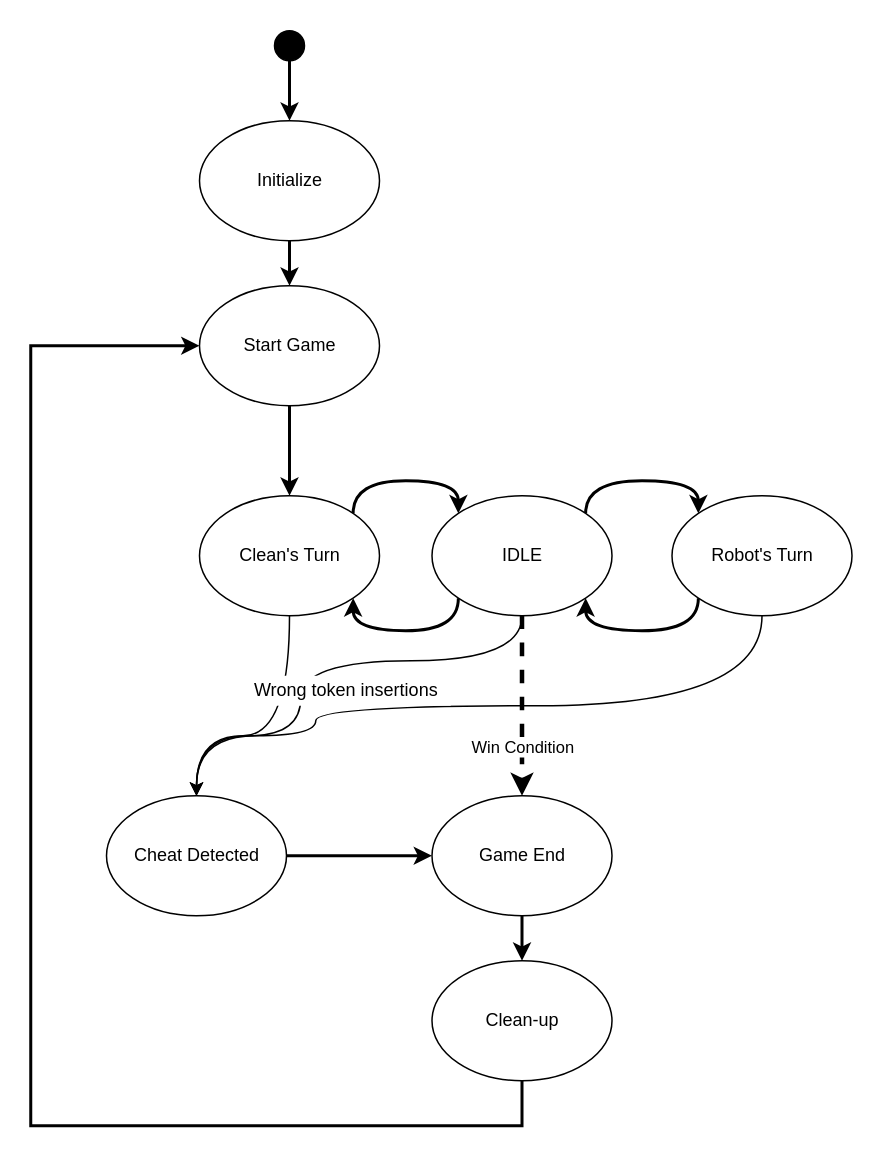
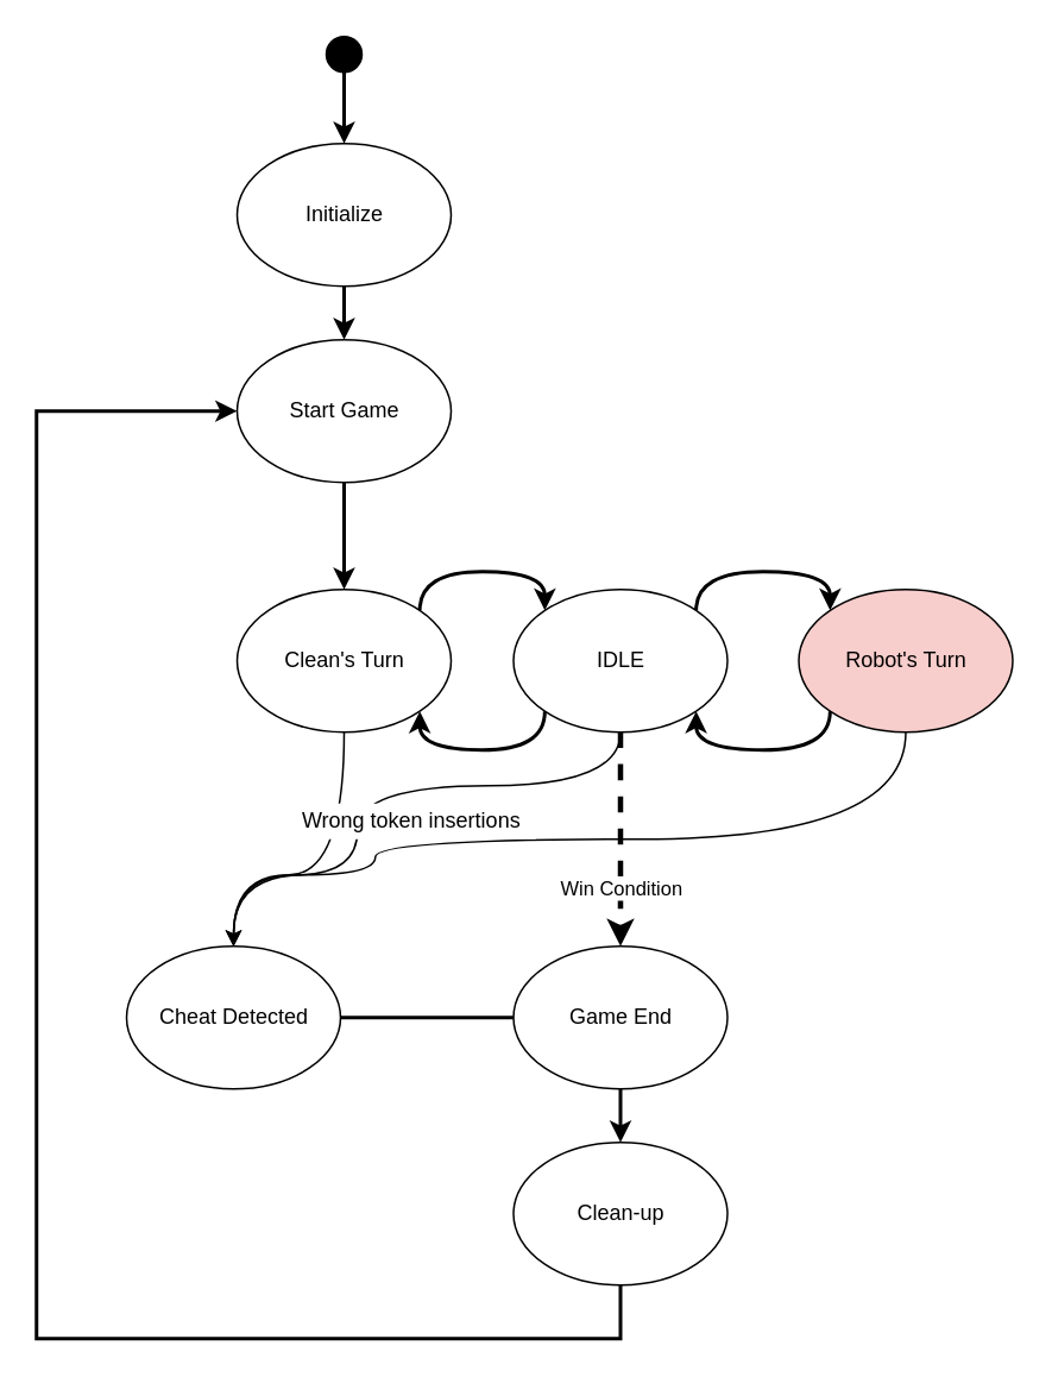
- <mxCell id="14" value="Robot's Turn" style="ellipse;whiteSpace=wrap;html=1;" vertex="1" parent="1"><mxGeometry x="447.5" y="330" width="120" height="80" as="geometry" /></mxCell>
+ <mxCell id="14" value="Robot's Turn" style="ellipse;whiteSpace=wrap;html=1;fillColor=#f8cecc;" vertex="1" parent="1"><mxGeometry x="447.5" y="330" width="120" height="80" as="geometry" /></mxCell>
- <mxCell id="18" value="" style="edgeStyle=orthogonalEdgeStyle;curved=1;rounded=0;orthogonalLoop=1;jettySize=auto;html=1;strokeWidth=2;" edge="1" parent="1" source="19" target="21"><mxGeometry relative="1" as="geometry" /></mxCell>
+ <mxCell id="18" value="" style="edgeStyle=orthogonalEdgeStyle;curved=1;rounded=0;orthogonalLoop=1;jettySize=auto;html=1;strokeWidth=2;endArrow=none;" edge="1" parent="1" source="19" target="21"><mxGeometry relative="1" as="geometry" /></mxCell>
